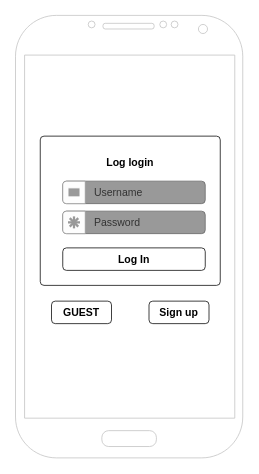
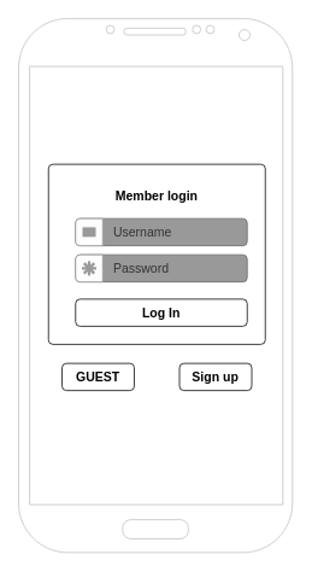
- <mxCell id="5" value="Log login" style="html=1;shadow=0;dashed=0;shape=mxgraph.bootstrap.rrect;fillColor=#ffffff;align=center;rSize=5;strokeColor=#000000;verticalAlign=top;spacingTop=20;fontSize=14;fontStyle=1;whiteSpace=wrap;" parent="2" vertex="1"><mxGeometry x="33" y="161" width="240" height="199" as="geometry" /></mxCell>
+ <mxCell id="5" value="Member login" style="html=1;shadow=0;dashed=0;shape=mxgraph.bootstrap.rrect;fillColor=#ffffff;align=center;rSize=5;strokeColor=#000000;verticalAlign=top;spacingTop=20;fontSize=14;fontStyle=1;whiteSpace=wrap;" parent="2" vertex="1"><mxGeometry x="33" y="161" width="240" height="199" as="geometry" /></mxCell>
